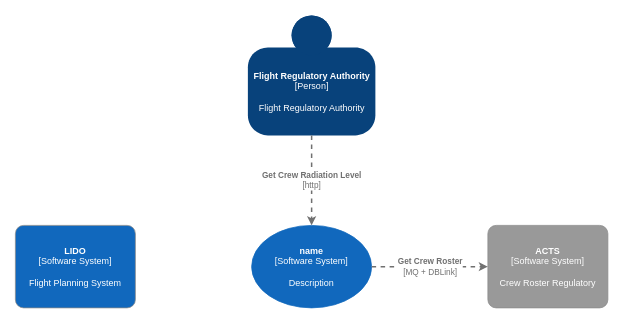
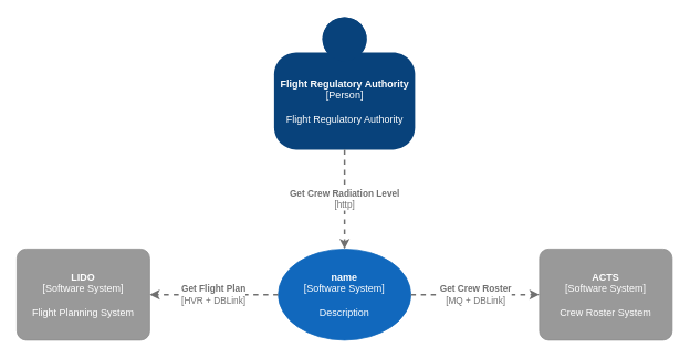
- <mxCell id="4" value="&lt;b&gt;LIDO&lt;/b&gt;&lt;div&gt;[Software System]&lt;/div&gt;&lt;br&gt;&lt;div&gt;Flight Planning System&lt;/div&gt;" style="rounded=1;whiteSpace=wrap;html=1;labelBackgroundColor=none;fillColor=#1168bd;fontColor=#ffffff;align=center;arcSize=10;strokeColor=#8A8A8A;metaEdit=1;metaData={&quot;c4Type&quot;:{&quot;editable&quot;:false}};points=[[0.25,0,0],[0.5,0,0],[0.75,0,0],[1,0.25,0],[1,0.5,0],[1,0.75,0],[0.75,1,0],[0.5,1,0],[0.25,1,0],[0,0.75,0],[0,0.5,0],[0,0.25,0]];" vertex="1" parent="1"><mxGeometry x="20" y="300" width="160" height="110.0" as="geometry" /></mxCell>
+ <mxCell id="4" value="&lt;b&gt;LIDO&lt;/b&gt;&lt;div&gt;[Software System]&lt;/div&gt;&lt;br&gt;&lt;div&gt;Flight Planning System&lt;/div&gt;" style="rounded=1;whiteSpace=wrap;html=1;labelBackgroundColor=none;fillColor=#999999;fontColor=#ffffff;align=center;arcSize=10;strokeColor=#8A8A8A;metaEdit=1;metaData={&quot;c4Type&quot;:{&quot;editable&quot;:false}};points=[[0.25,0,0],[0.5,0,0],[0.75,0,0],[1,0.25,0],[1,0.5,0],[1,0.75,0],[0.75,1,0],[0.5,1,0],[0.25,1,0],[0,0.75,0],[0,0.5,0],[0,0.25,0]];" vertex="1" parent="1"><mxGeometry x="20" y="300" width="160" height="110.0" as="geometry" /></mxCell>
+ <mxCell id="8" value="&lt;div style=&quot;text-align: left&quot;&gt;&lt;div style=&quot;text-align: center&quot;&gt;&lt;b&gt;Get Flight Plan&lt;/b&gt;&lt;/div&gt;&lt;div style=&quot;text-align: center&quot;&gt;[HVR + DBLink]&lt;/div&gt;&lt;/div&gt;" style="edgeStyle=none;rounded=0;html=1;jettySize=auto;orthogonalLoop=1;strokeColor=#707070;strokeWidth=2;fontColor=#707070;jumpStyle=none;dashed=1;metaEdit=1;metaData={&quot;c4Type&quot;:{&quot;editable&quot;:false}};" edge="1" parent="1" source="3" target="4"><mxGeometry width="160" relative="1" as="geometry"><mxPoint x="320" y="230" as="sourcePoint" /><mxPoint x="480" y="230" as="targetPoint" /></mxGeometry></mxCell>
- <mxCell id="5" value="&lt;b&gt;ACTS&lt;/b&gt;&lt;div&gt;[Software System]&lt;/div&gt;&lt;br&gt;&lt;div&gt;Crew Roster Regulatory&lt;/div&gt;" style="rounded=1;whiteSpace=wrap;html=1;labelBackgroundColor=none;fillColor=#999999;fontColor=#ffffff;align=center;arcSize=10;strokeColor=#8A8A8A;metaEdit=1;metaData={&quot;c4Type&quot;:{&quot;editable&quot;:false}};points=[[0.25,0,0],[0.5,0,0],[0.75,0,0],[1,0.25,0],[1,0.5,0],[1,0.75,0],[0.75,1,0],[0.5,1,0],[0.25,1,0],[0,0.75,0],[0,0.5,0],[0,0.25,0]];" vertex="1" parent="1"><mxGeometry x="650" y="300" width="160" height="110.0" as="geometry" /></mxCell>
+ <mxCell id="5" value="&lt;b&gt;ACTS&lt;/b&gt;&lt;div&gt;[Software System]&lt;/div&gt;&lt;br&gt;&lt;div&gt;Crew Roster System&lt;/div&gt;" style="rounded=1;whiteSpace=wrap;html=1;labelBackgroundColor=none;fillColor=#999999;fontColor=#ffffff;align=center;arcSize=10;strokeColor=#8A8A8A;metaEdit=1;metaData={&quot;c4Type&quot;:{&quot;editable&quot;:false}};points=[[0.25,0,0],[0.5,0,0],[0.75,0,0],[1,0.25,0],[1,0.5,0],[1,0.75,0],[0.75,1,0],[0.5,1,0],[0.25,1,0],[0,0.75,0],[0,0.5,0],[0,0.25,0]];" vertex="1" parent="1"><mxGeometry x="650" y="300" width="160" height="110.0" as="geometry" /></mxCell>
